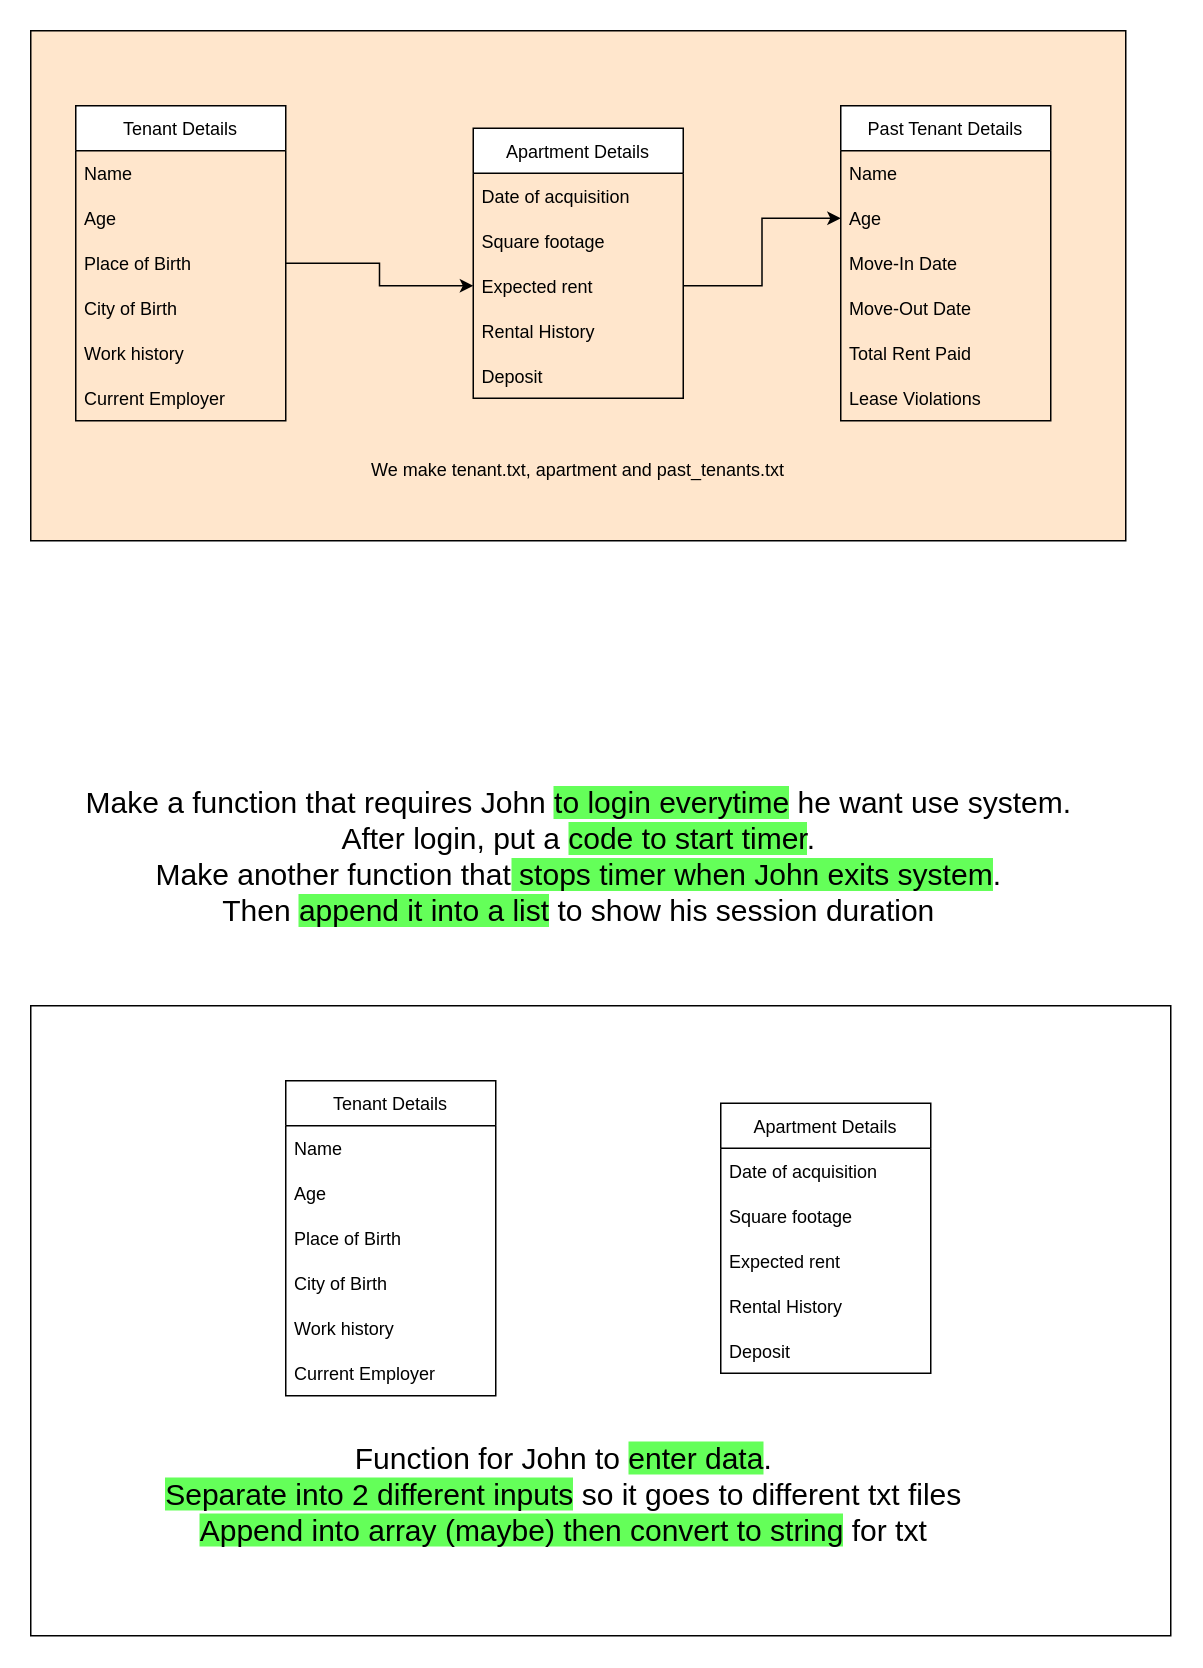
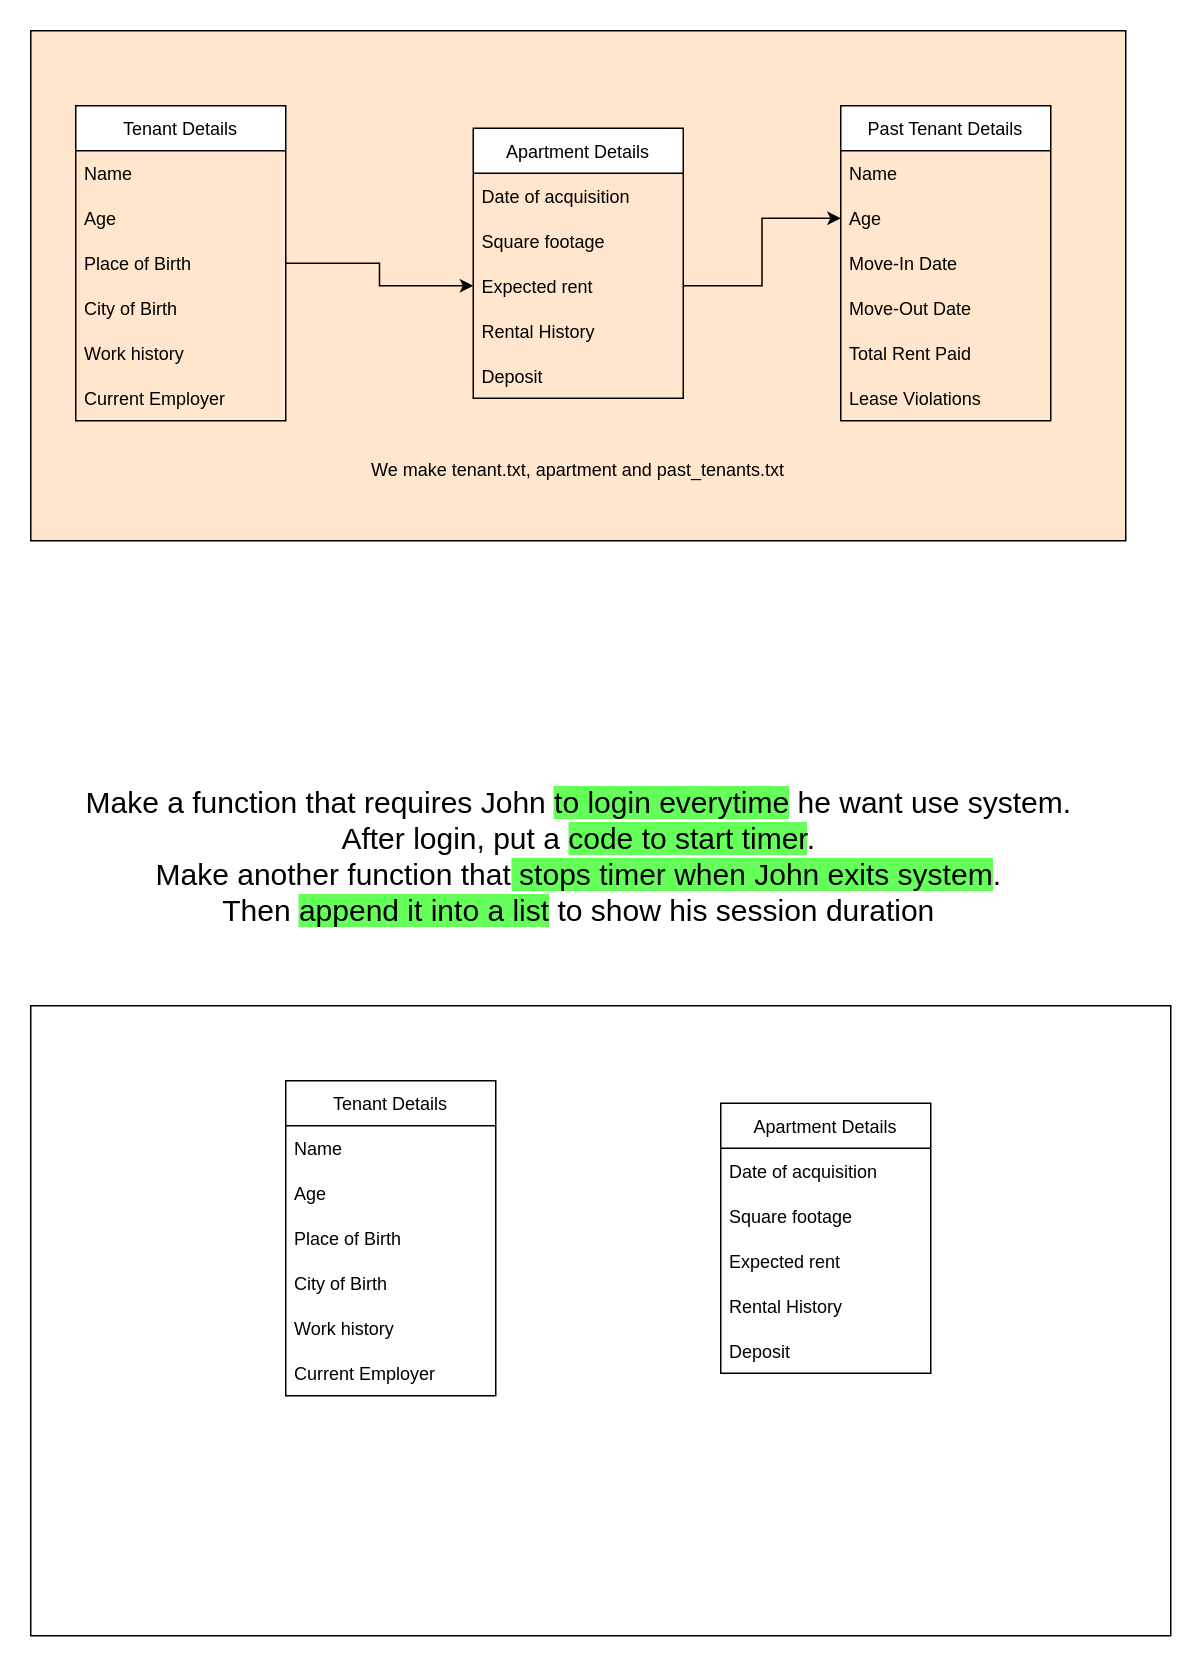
- <mxCell id="41" value="Function for John to &lt;span style=&quot;background-color: rgb(100, 255, 89);&quot;&gt;enter data&lt;/span&gt;.&lt;br&gt;&lt;span style=&quot;background-color: rgb(100, 255, 89);&quot;&gt;Separate into 2 different inputs&lt;/span&gt; so it goes to different txt files&lt;br&gt;&lt;span style=&quot;background-color: rgb(100, 255, 89);&quot;&gt;Append into array (maybe) then convert to string&lt;/span&gt; for txt" style="text;html=1;align=center;verticalAlign=middle;resizable=0;points=[];autosize=1;strokeColor=none;fillColor=none;fontSize=20;" vertex="1" parent="1"><mxGeometry x="100" y="950" width="550" height="90" as="geometry" /></mxCell>
